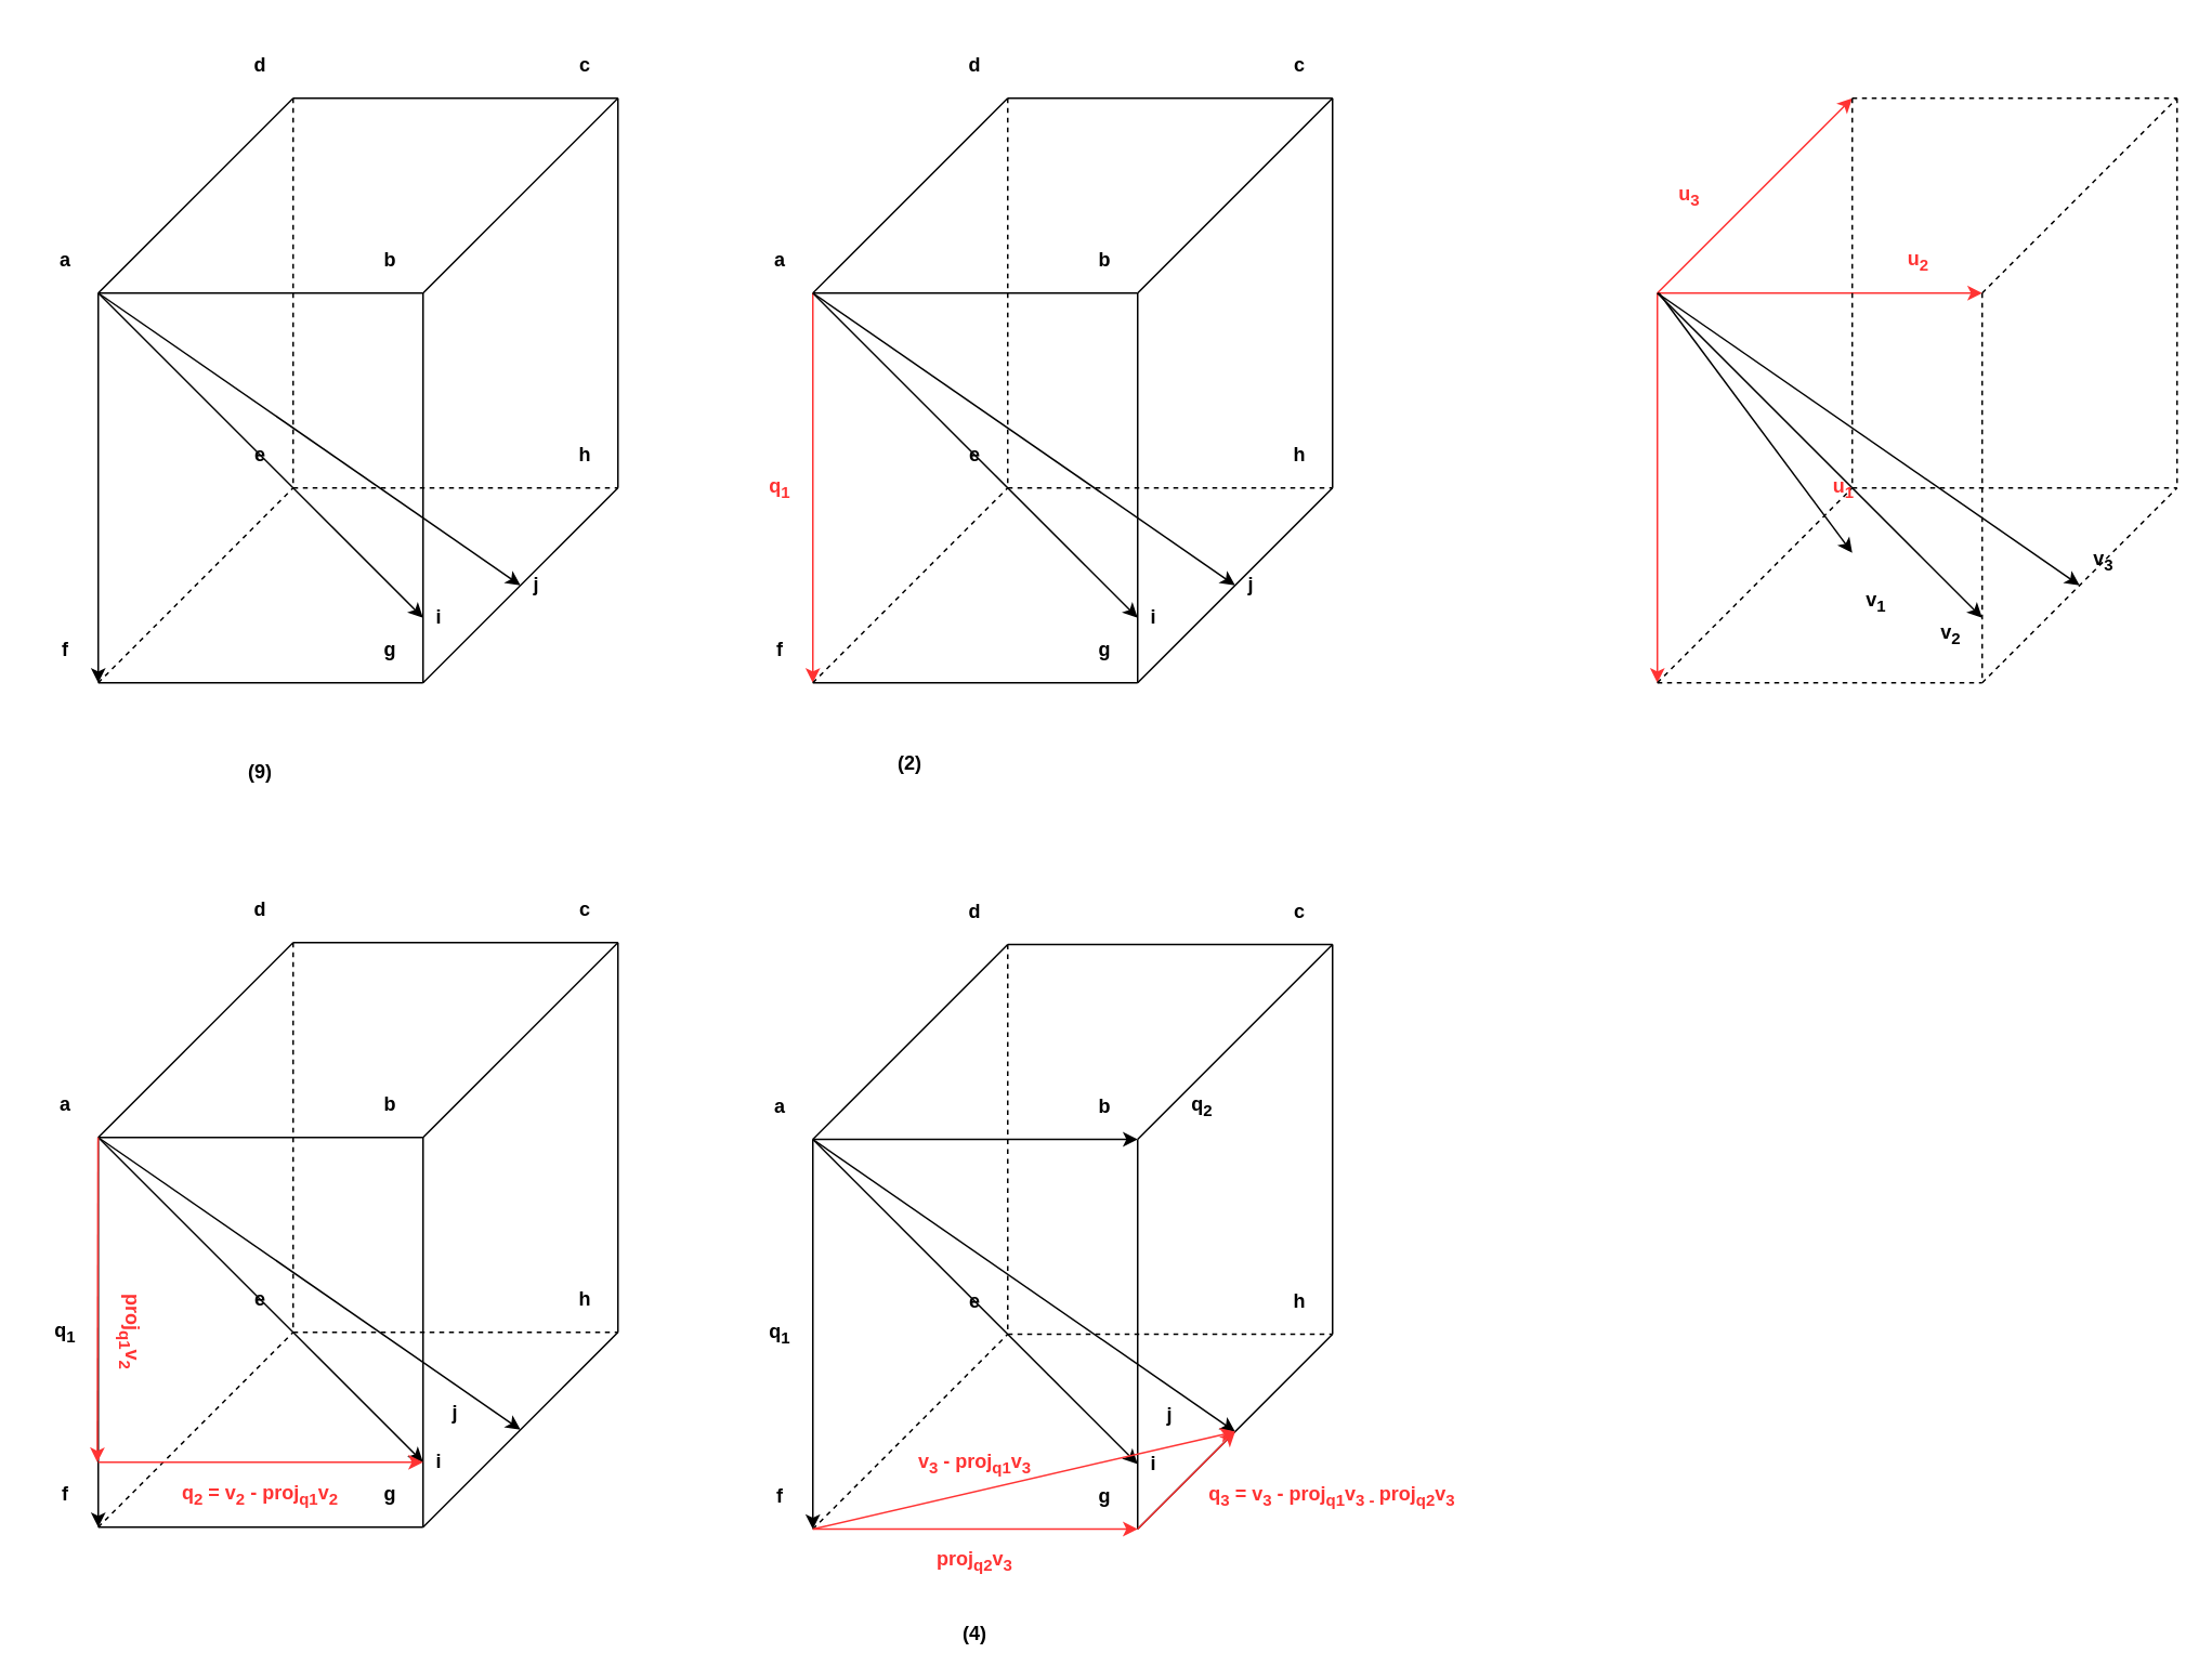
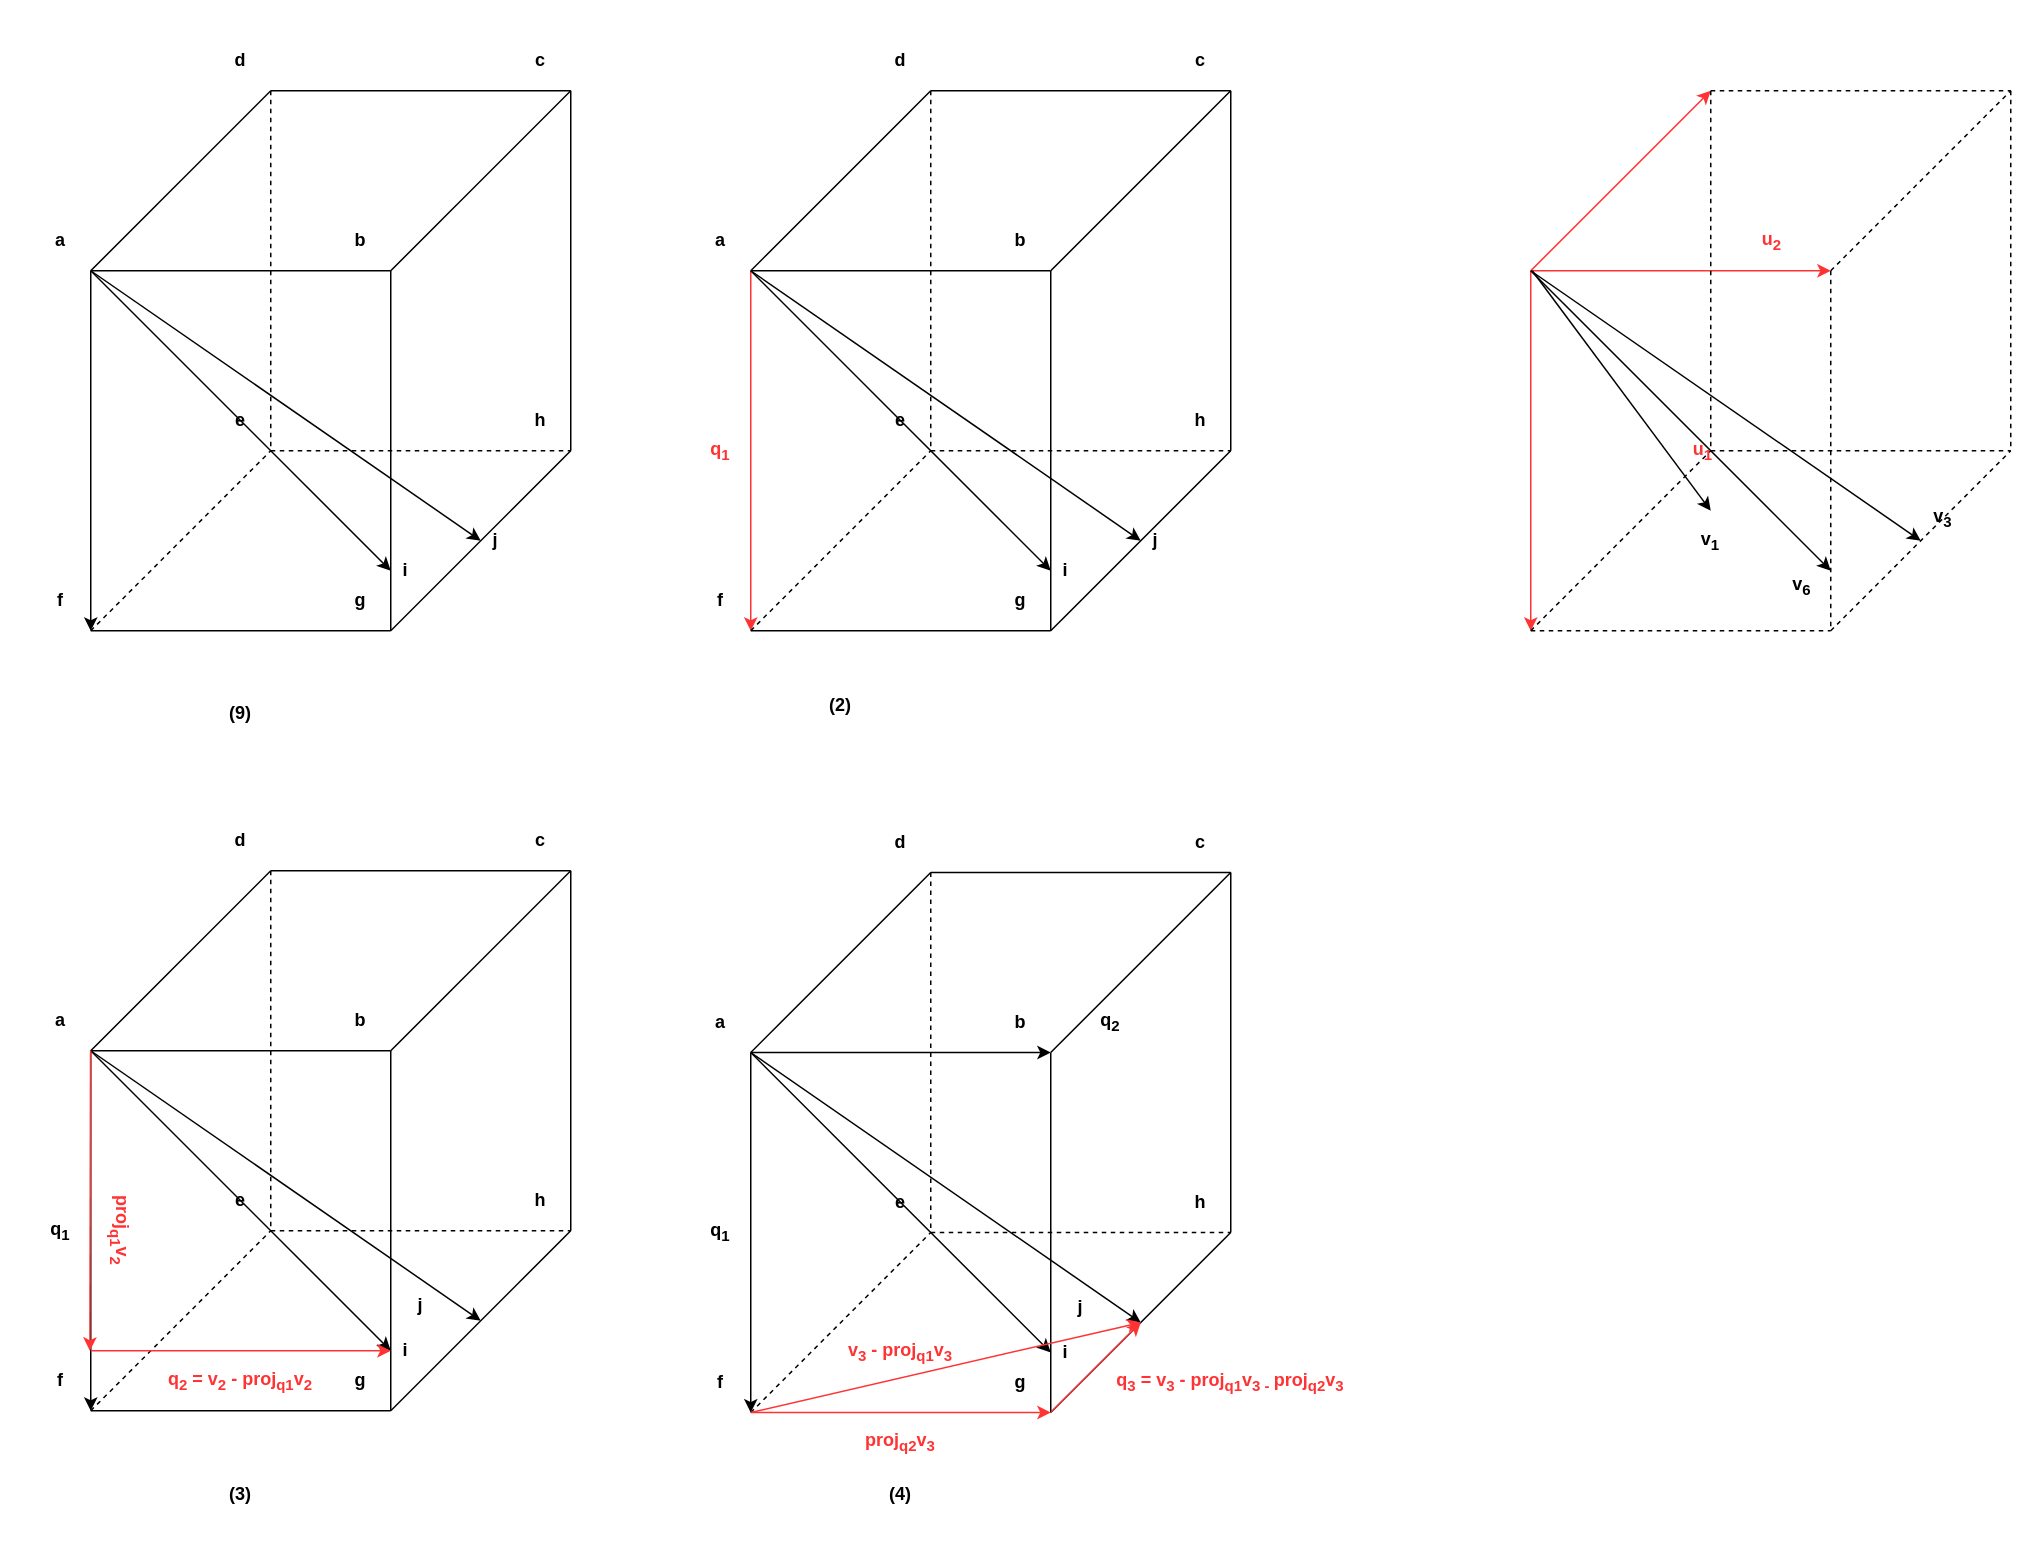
- <mxCell id="136" value="u&lt;sub&gt;3&lt;/sub&gt;" style="text;html=1;align=center;verticalAlign=middle;whiteSpace=wrap;rounded=0;fontStyle=1;fontColor=#FF3333;" vertex="1" parent="115"><mxGeometry x="40" y="40" width="40" height="40" as="geometry" /></mxCell>
- <mxCell id="131" value="v&lt;sub&gt;1&lt;/sub&gt;" style="text;html=1;align=center;verticalAlign=middle;whiteSpace=wrap;rounded=0;fontStyle=1" vertex="1" parent="115"><mxGeometry x="155" y="290" width="40" height="40" as="geometry" /></mxCell>
+ <mxCell id="131" value="v&lt;sub&gt;1&lt;/sub&gt;" style="text;html=1;align=center;verticalAlign=middle;whiteSpace=wrap;rounded=0;fontStyle=1" vertex="1" parent="115"><mxGeometry x="140" y="280" width="40" height="40" as="geometry" /></mxCell>
- <mxCell id="132" value="v&lt;sub&gt;2&lt;/sub&gt;" style="text;html=1;align=center;verticalAlign=middle;whiteSpace=wrap;rounded=0;fontStyle=1" vertex="1" parent="115"><mxGeometry x="201" y="310" width="40" height="40" as="geometry" /></mxCell>
+ <mxCell id="132" value="v&lt;sub&gt;6&lt;/sub&gt;" style="text;html=1;align=center;verticalAlign=middle;whiteSpace=wrap;rounded=0;fontStyle=1" vertex="1" parent="115"><mxGeometry x="201" y="310" width="40" height="40" as="geometry" /></mxCell>
+ <mxCell id="113" value="(3)" style="text;html=1;align=center;verticalAlign=middle;whiteSpace=wrap;rounded=0;fontStyle=1" vertex="1" parent="1"><mxGeometry x="130" y="981.18" width="60" height="30" as="geometry" /></mxCell>
- <mxCell id="114" value="(4)" style="text;html=1;align=center;verticalAlign=middle;whiteSpace=wrap;rounded=0;fontStyle=1" vertex="1" parent="1"><mxGeometry x="570" y="991.18" width="60" height="30" as="geometry" /></mxCell>
+ <mxCell id="114" value="(4)" style="text;html=1;align=center;verticalAlign=middle;whiteSpace=wrap;rounded=0;fontStyle=1" vertex="1" parent="1"><mxGeometry x="570" y="981.18" width="60" height="30" as="geometry" /></mxCell>
